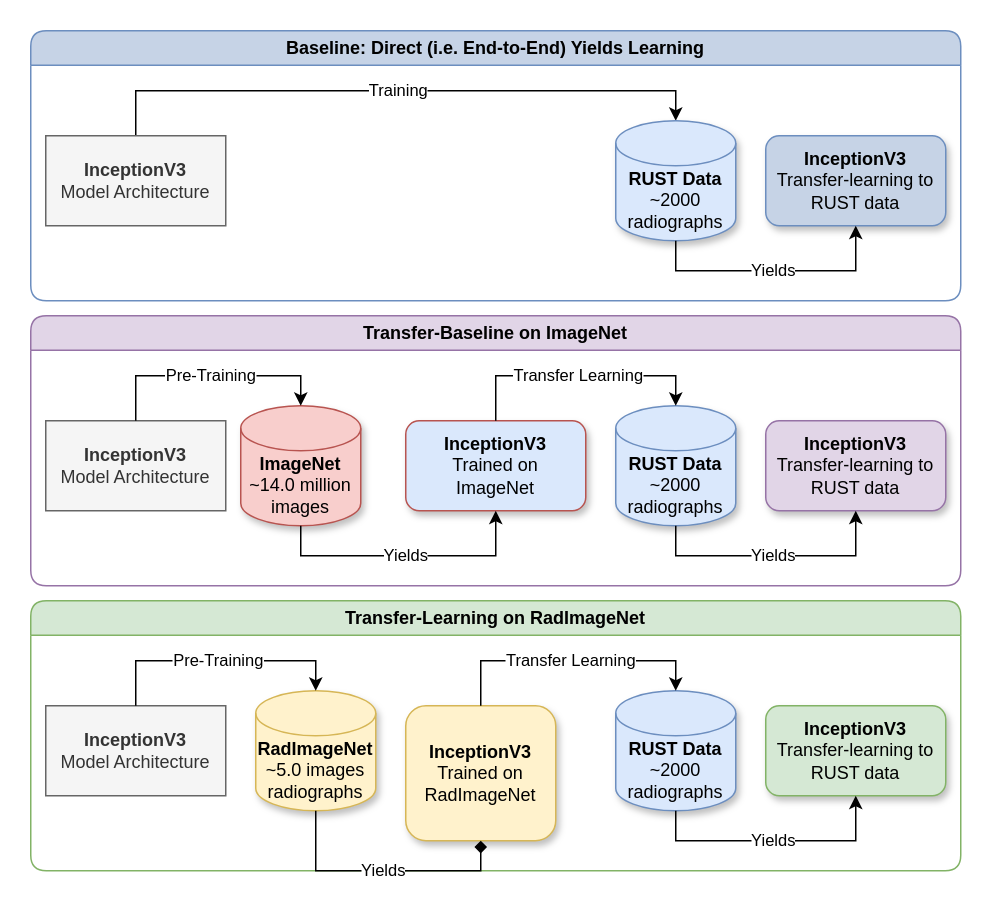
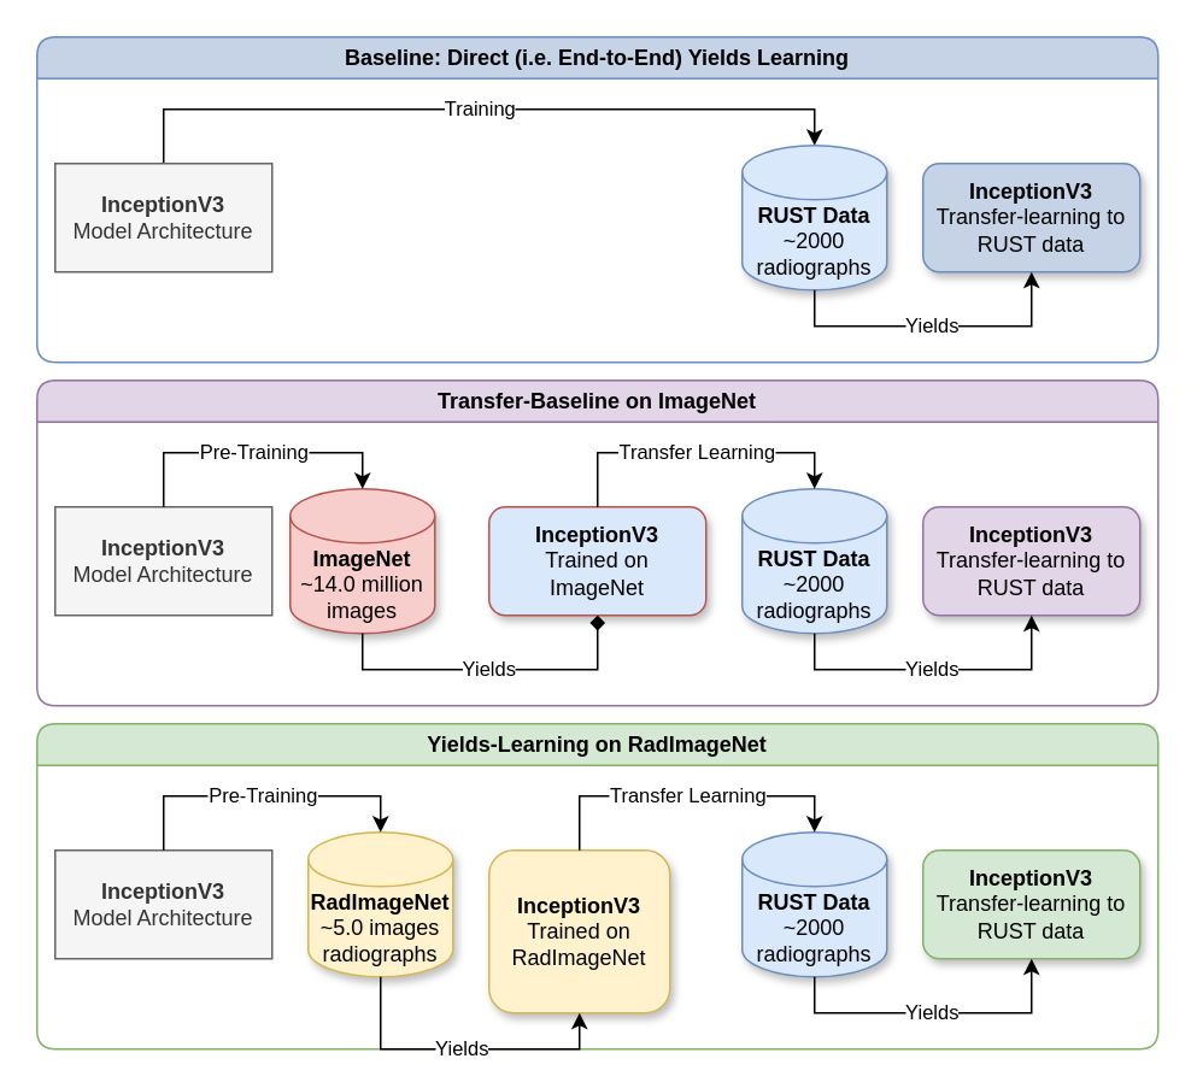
- <mxCell id="11" value="Yields" style="edgeStyle=orthogonalEdgeStyle;rounded=0;orthogonalLoop=1;jettySize=auto;html=1;entryX=0.5;entryY=1;entryDx=0;entryDy=0;exitX=0.5;exitY=1;exitDx=0;exitDy=0;exitPerimeter=0;" parent="2" source="9" target="4" edge="1"><mxGeometry relative="1" as="geometry" /></mxCell>
+ <mxCell id="11" value="Yields" style="edgeStyle=orthogonalEdgeStyle;rounded=0;orthogonalLoop=1;jettySize=auto;html=1;entryX=0.5;entryY=1;entryDx=0;entryDy=0;exitX=0.5;exitY=1;exitDx=0;exitDy=0;exitPerimeter=0;endArrow=diamond;" parent="2" source="9" target="4" edge="1"><mxGeometry relative="1" as="geometry" /></mxCell>
- <mxCell id="18" value="Transfer-Learning on RadImageNet" style="swimlane;whiteSpace=wrap;html=1;rounded=1;fillColor=#d5e8d4;strokeColor=#82b366;" vertex="1" parent="1"><mxGeometry x="20" y="400" width="620" height="180" as="geometry" /></mxCell>
+ <mxCell id="18" value="Yields-Learning on RadImageNet" style="swimlane;whiteSpace=wrap;html=1;rounded=1;fillColor=#d5e8d4;strokeColor=#82b366;" vertex="1" parent="1"><mxGeometry x="20" y="400" width="620" height="180" as="geometry" /></mxCell>
- <mxCell id="27" value="Yields" style="edgeStyle=orthogonalEdgeStyle;rounded=0;orthogonalLoop=1;jettySize=auto;html=1;entryX=0.5;entryY=1;entryDx=0;entryDy=0;exitX=0.5;exitY=1;exitDx=0;exitDy=0;exitPerimeter=0;endArrow=diamond;" edge="1" parent="18" source="25" target="20"><mxGeometry relative="1" as="geometry" /></mxCell>
+ <mxCell id="27" value="Yields" style="edgeStyle=orthogonalEdgeStyle;rounded=0;orthogonalLoop=1;jettySize=auto;html=1;entryX=0.5;entryY=1;entryDx=0;entryDy=0;exitX=0.5;exitY=1;exitDx=0;exitDy=0;exitPerimeter=0;" edge="1" parent="18" source="25" target="20"><mxGeometry relative="1" as="geometry" /></mxCell>
